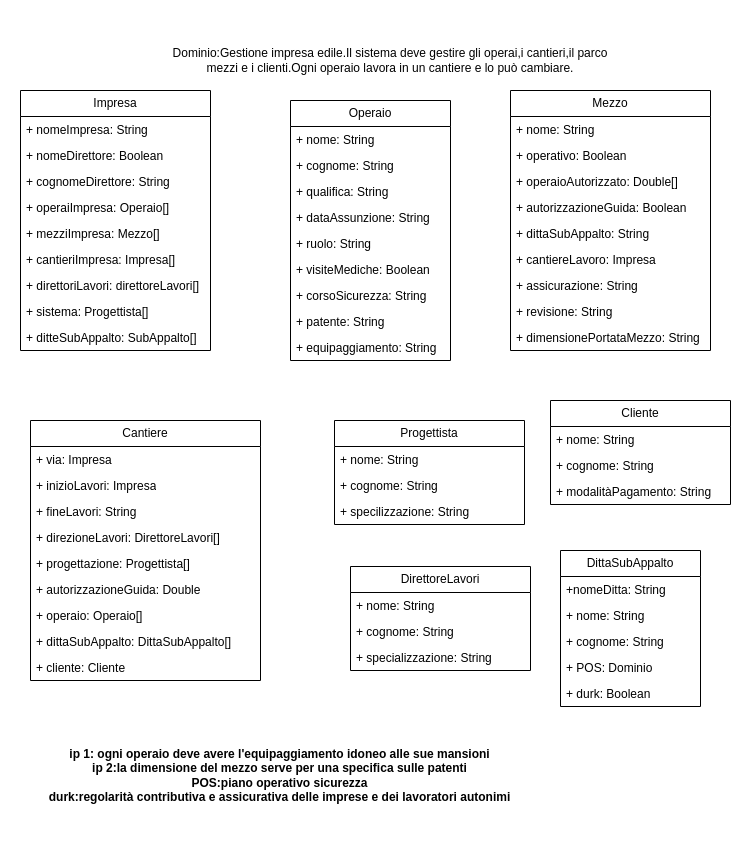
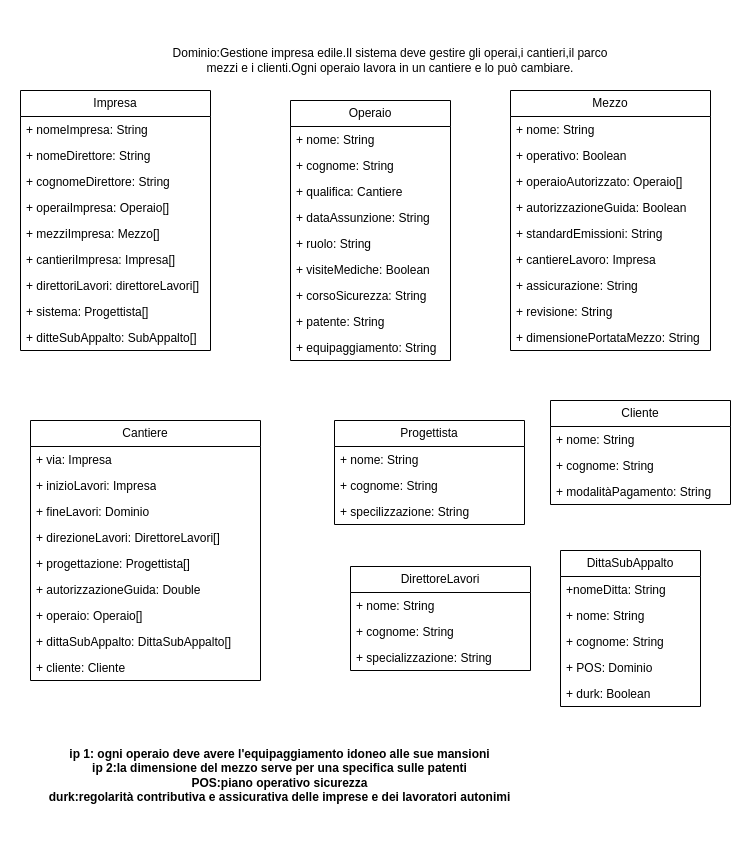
- <mxCell id="54" value="+ nomeDirettore: Boolean" style="text;strokeColor=none;fillColor=none;align=left;verticalAlign=top;spacingLeft=4;spacingRight=4;overflow=hidden;rotatable=0;points=[[0,0.5],[1,0.5]];portConstraint=eastwest;whiteSpace=wrap;html=1;" parent="52" vertex="1"><mxGeometry y="52" width="190" height="26" as="geometry" /></mxCell>
+ <mxCell id="54" value="+ nomeDirettore: String" style="text;strokeColor=none;fillColor=none;align=left;verticalAlign=top;spacingLeft=4;spacingRight=4;overflow=hidden;rotatable=0;points=[[0,0.5],[1,0.5]];portConstraint=eastwest;whiteSpace=wrap;html=1;" parent="52" vertex="1"><mxGeometry y="52" width="190" height="26" as="geometry" /></mxCell>
- <mxCell id="16" value="+ operaioAutorizzato: Double[]&amp;nbsp;" style="text;strokeColor=none;fillColor=none;align=left;verticalAlign=top;spacingLeft=4;spacingRight=4;overflow=hidden;rotatable=0;points=[[0,0.5],[1,0.5]];portConstraint=eastwest;whiteSpace=wrap;html=1;" parent="13" vertex="1"><mxGeometry y="78" width="200" height="26" as="geometry" /></mxCell>
+ <mxCell id="16" value="+ operaioAutorizzato: Operaio[]&amp;nbsp;" style="text;strokeColor=none;fillColor=none;align=left;verticalAlign=top;spacingLeft=4;spacingRight=4;overflow=hidden;rotatable=0;points=[[0,0.5],[1,0.5]];portConstraint=eastwest;whiteSpace=wrap;html=1;" parent="13" vertex="1"><mxGeometry y="78" width="200" height="26" as="geometry" /></mxCell>
- <mxCell id="6" value="+ qualifica: String" style="text;strokeColor=none;fillColor=none;align=left;verticalAlign=top;spacingLeft=4;spacingRight=4;overflow=hidden;rotatable=0;points=[[0,0.5],[1,0.5]];portConstraint=eastwest;whiteSpace=wrap;html=1;" parent="3" vertex="1"><mxGeometry y="78" width="160" height="26" as="geometry" /></mxCell>
+ <mxCell id="6" value="+ qualifica: Cantiere" style="text;strokeColor=none;fillColor=none;align=left;verticalAlign=top;spacingLeft=4;spacingRight=4;overflow=hidden;rotatable=0;points=[[0,0.5],[1,0.5]];portConstraint=eastwest;whiteSpace=wrap;html=1;" parent="3" vertex="1"><mxGeometry y="78" width="160" height="26" as="geometry" /></mxCell>
- <mxCell id="18" value="+ dittaSubAppalto: String&amp;nbsp;" style="text;strokeColor=none;fillColor=none;align=left;verticalAlign=top;spacingLeft=4;spacingRight=4;overflow=hidden;rotatable=0;points=[[0,0.5],[1,0.5]];portConstraint=eastwest;whiteSpace=wrap;html=1;" parent="13" vertex="1"><mxGeometry y="130" width="200" height="26" as="geometry" /></mxCell>
+ <mxCell id="18" value="+ standardEmissioni: String&amp;nbsp;" style="text;strokeColor=none;fillColor=none;align=left;verticalAlign=top;spacingLeft=4;spacingRight=4;overflow=hidden;rotatable=0;points=[[0,0.5],[1,0.5]];portConstraint=eastwest;whiteSpace=wrap;html=1;" parent="13" vertex="1"><mxGeometry y="130" width="200" height="26" as="geometry" /></mxCell>
- <mxCell id="30" value="+ fineLavori: String" style="text;strokeColor=none;fillColor=none;align=left;verticalAlign=top;spacingLeft=4;spacingRight=4;overflow=hidden;rotatable=0;points=[[0,0.5],[1,0.5]];portConstraint=eastwest;whiteSpace=wrap;html=1;" parent="27" vertex="1"><mxGeometry y="78" width="230" height="26" as="geometry" /></mxCell>
+ <mxCell id="30" value="+ fineLavori: Dominio" style="text;strokeColor=none;fillColor=none;align=left;verticalAlign=top;spacingLeft=4;spacingRight=4;overflow=hidden;rotatable=0;points=[[0,0.5],[1,0.5]];portConstraint=eastwest;whiteSpace=wrap;html=1;" parent="27" vertex="1"><mxGeometry y="78" width="230" height="26" as="geometry" /></mxCell>
